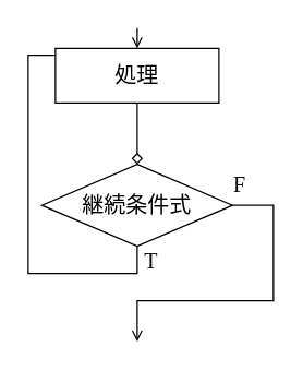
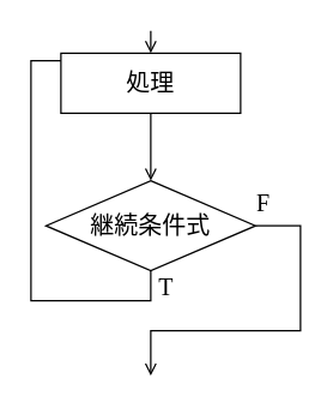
- <mxCell id="7" style="edgeStyle=none;html=1;exitX=0.5;exitY=1;exitDx=0;exitDy=0;entryX=0.5;entryY=0;entryDx=0;entryDy=0;entryPerimeter=0;endArrow=diamond;endFill=0;" edge="1" parent="1" source="6" target="5"><mxGeometry relative="1" as="geometry" /></mxCell>
+ <mxCell id="7" style="edgeStyle=none;html=1;exitX=0.5;exitY=1;exitDx=0;exitDy=0;entryX=0.5;entryY=0;entryDx=0;entryDy=0;entryPerimeter=0;endArrow=open;endFill=0;" edge="1" parent="1" source="6" target="5"><mxGeometry relative="1" as="geometry" /></mxCell>
